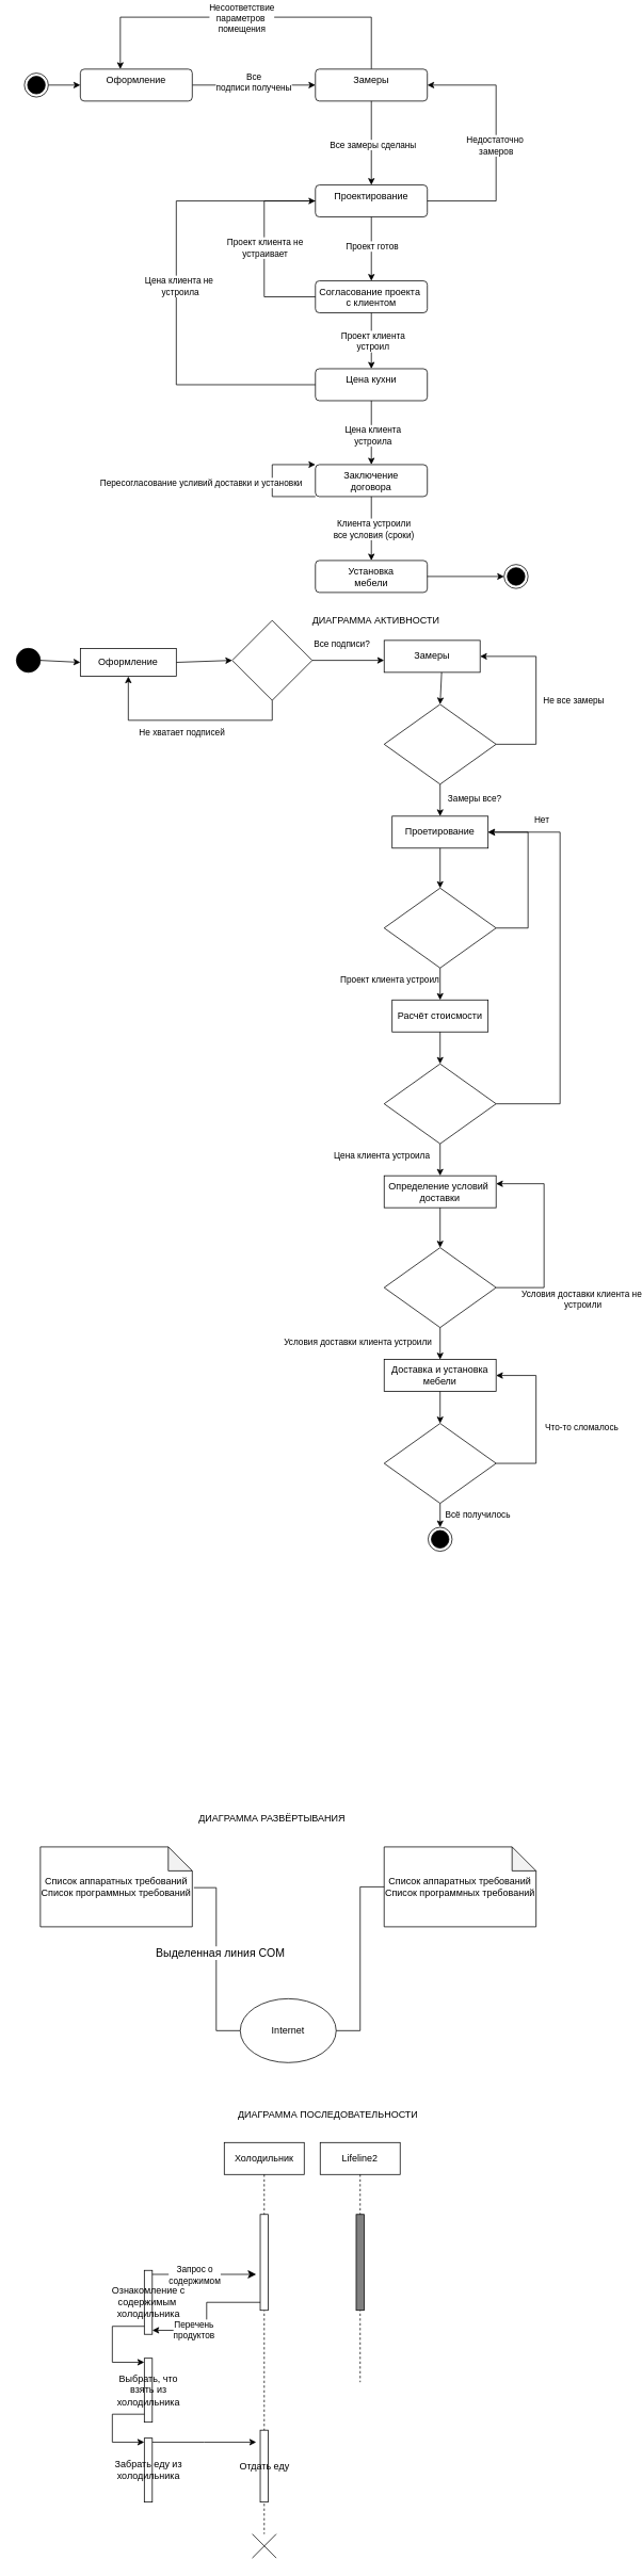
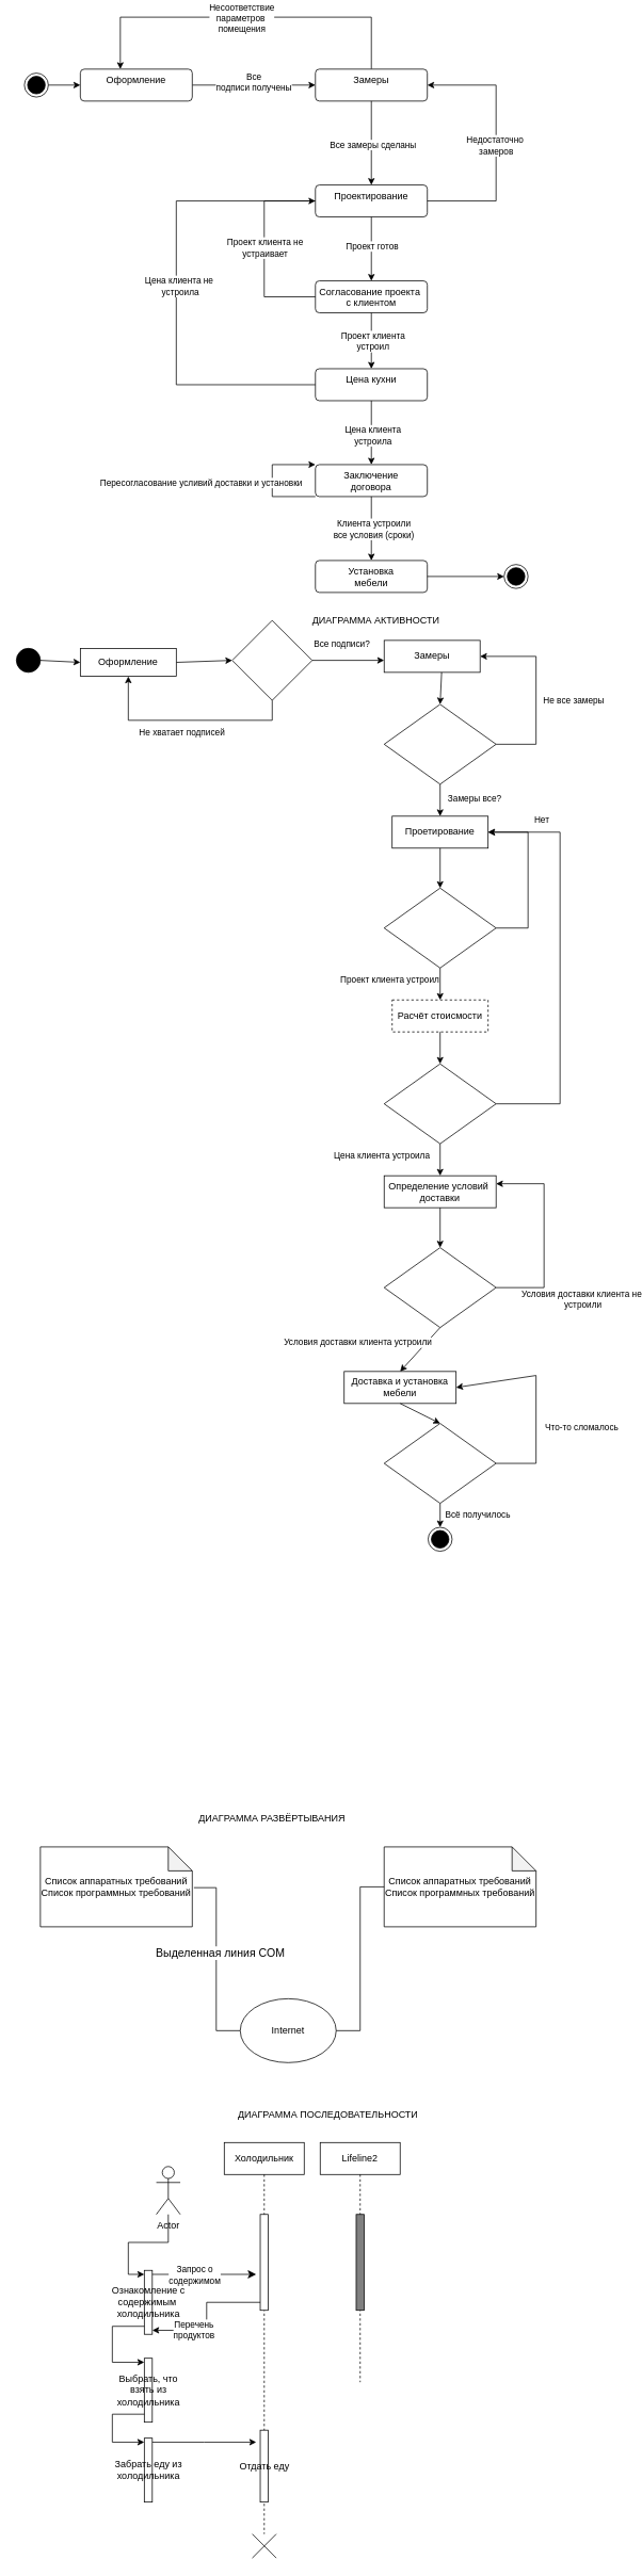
- <mxCell id="56" value="Расчёт стоисмости" style="rounded=0;whiteSpace=wrap;html=1;" parent="1" vertex="1"><mxGeometry x="490" y="1250" width="120" height="40" as="geometry" /></mxCell>
+ <mxCell id="56" value="Расчёт стоисмости" style="rounded=0;whiteSpace=wrap;html=1;dashed=1;" parent="1" vertex="1"><mxGeometry x="490" y="1250" width="120" height="40" as="geometry" /></mxCell>
- <mxCell id="67" value="Доставка и установка мебели" style="rounded=0;whiteSpace=wrap;html=1;" parent="1" vertex="1"><mxGeometry x="480" y="1700" width="140" height="40" as="geometry" /></mxCell>
+ <mxCell id="67" value="Доставка и установка мебели" style="rounded=0;whiteSpace=wrap;html=1;" parent="1" vertex="1"><mxGeometry x="430" y="1715" width="140" height="40" as="geometry" /></mxCell>
+ <mxCell id="87" value="Actor" style="shape=umlActor;verticalLabelPosition=bottom;verticalAlign=top;html=1;" vertex="1" parent="1"><mxGeometry x="195" y="2710" width="30" height="60" as="geometry" /></mxCell>
+ <mxCell id="93" style="edgeStyle=orthogonalEdgeStyle;rounded=0;orthogonalLoop=1;jettySize=auto;html=1;entryX=0;entryY=0;entryDx=0;entryDy=5;entryPerimeter=0;" edge="1" parent="1" source="87" target="92"><mxGeometry relative="1" as="geometry" /></mxCell>
